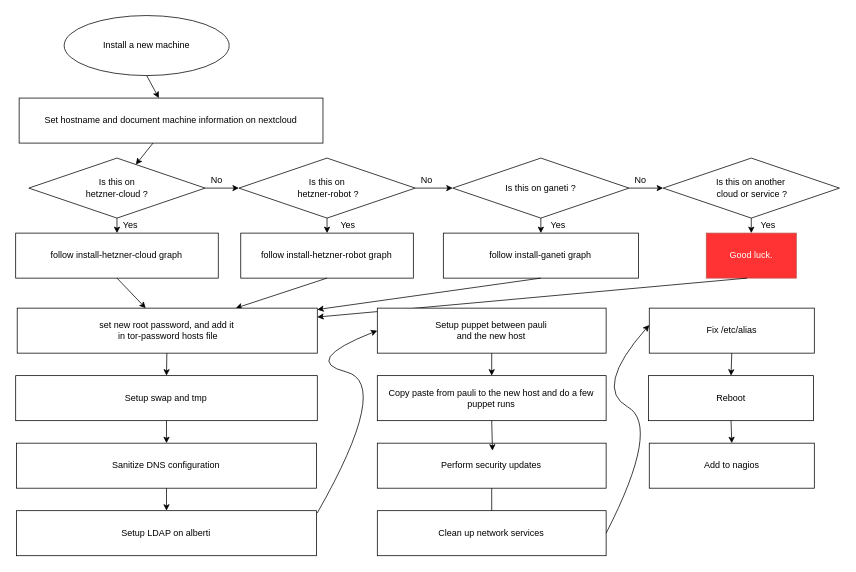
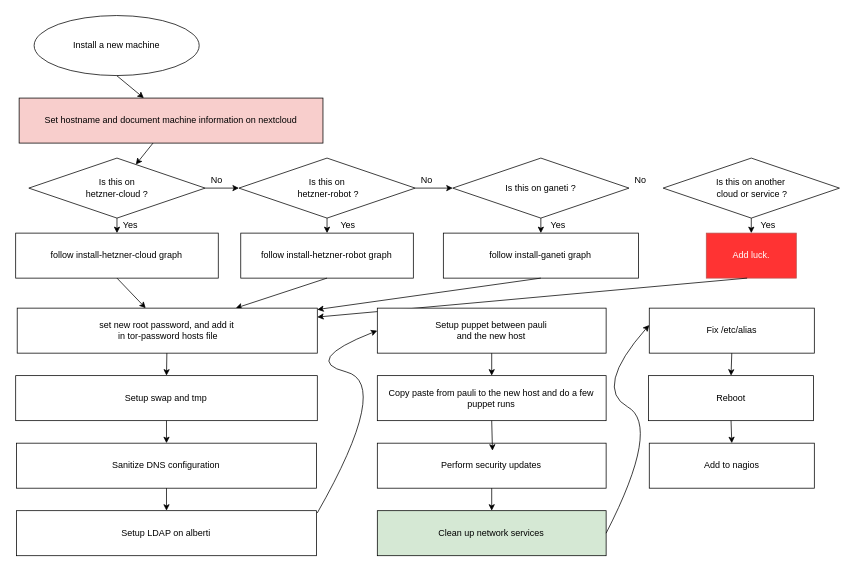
- <mxCell id="3" value="Install a new machine" style="ellipse;whiteSpace=wrap;html=1;" parent="1" vertex="1"><mxGeometry x="85" y="20" width="220" height="80" as="geometry" /></mxCell>
+ <mxCell id="3" value="Install a new machine" style="ellipse;whiteSpace=wrap;html=1;" parent="1" vertex="1"><mxGeometry x="45" y="20" width="220" height="80" as="geometry" /></mxCell>
- <mxCell id="51" value="Set hostname and document machine information on nextcloud" style="rounded=0;whiteSpace=wrap;html=1;" vertex="1" parent="1"><mxGeometry x="25" y="130" width="405" height="60" as="geometry" /></mxCell>
+ <mxCell id="51" value="Set hostname and document machine information on nextcloud" style="rounded=0;whiteSpace=wrap;html=1;fillColor=#f8cecc;" vertex="1" parent="1"><mxGeometry x="25" y="130" width="405" height="60" as="geometry" /></mxCell>
- <mxCell id="21" value="" style="endArrow=classic;html=1;exitX=1;exitY=0.5;exitDx=0;exitDy=0;entryX=0;entryY=0.5;entryDx=0;entryDy=0;" parent="1" source="5" target="20" edge="1"><mxGeometry width="50" height="50" relative="1" as="geometry"><mxPoint x="842.93" y="270" as="sourcePoint" /><mxPoint x="892.93" y="220" as="targetPoint" /></mxGeometry></mxCell>
- <mxCell id="23" value="Good luck." style="rounded=0;whiteSpace=wrap;html=1;fillColor=#FF3333;strokeColor=#b85450;fontColor=#FFFFFF;" parent="1" vertex="1"><mxGeometry x="940.93" y="310" width="120" height="60" as="geometry" /></mxCell>
+ <mxCell id="23" value="Add luck." style="rounded=0;whiteSpace=wrap;html=1;fillColor=#FF3333;strokeColor=#b85450;fontColor=#FFFFFF;" parent="1" vertex="1"><mxGeometry x="940.93" y="310" width="120" height="60" as="geometry" /></mxCell>
- <mxCell id="47" value="" style="endArrow=none;html=1;fontColor=#FFFFFF;entryX=0.5;entryY=0;entryDx=0;entryDy=0;" parent="1" source="39" target="40" edge="1"><mxGeometry width="50" height="50" relative="1" as="geometry"><mxPoint x="654.93" y="733" as="sourcePoint" /><mxPoint x="654.93" y="753.711" as="targetPoint" /></mxGeometry></mxCell>
+ <mxCell id="47" value="" style="endArrow=classic;html=1;fontColor=#FFFFFF;entryX=0.5;entryY=0;entryDx=0;entryDy=0;" parent="1" source="39" target="40" edge="1"><mxGeometry width="50" height="50" relative="1" as="geometry"><mxPoint x="654.93" y="733" as="sourcePoint" /><mxPoint x="654.93" y="753.711" as="targetPoint" /></mxGeometry></mxCell>
- <mxCell id="40" value="Clean up network services" style="rounded=0;whiteSpace=wrap;html=1;" parent="1" vertex="1"><mxGeometry x="502.43" y="680" width="305" height="60" as="geometry" /></mxCell>
+ <mxCell id="40" value="Clean up network services" style="rounded=0;whiteSpace=wrap;html=1;fillColor=#d5e8d4;" parent="1" vertex="1"><mxGeometry x="502.43" y="680" width="305" height="60" as="geometry" /></mxCell>
